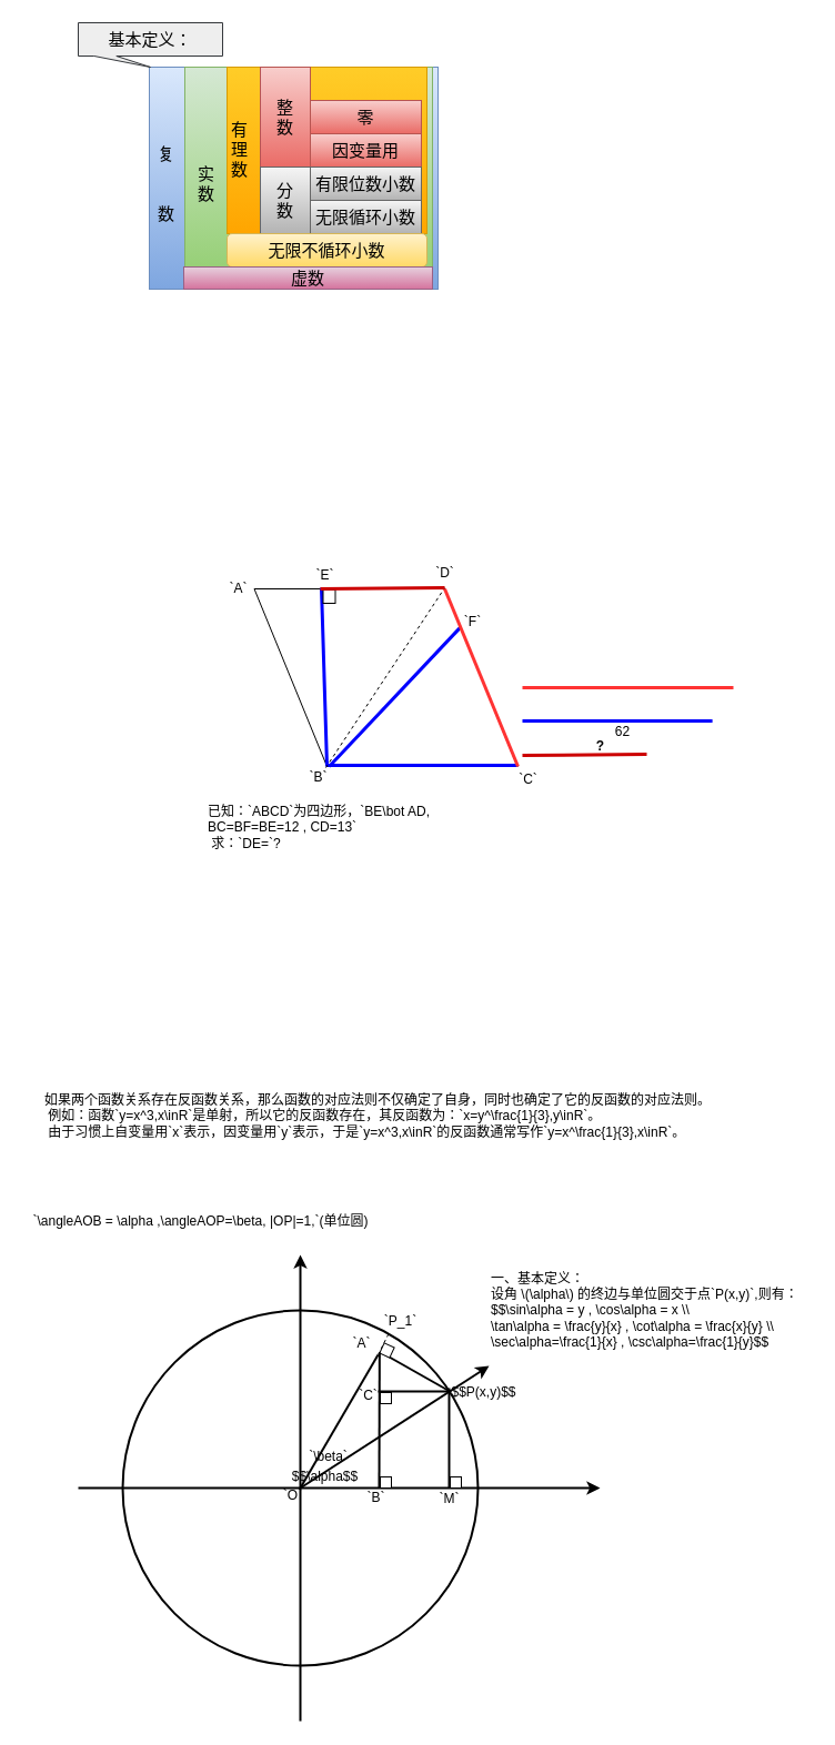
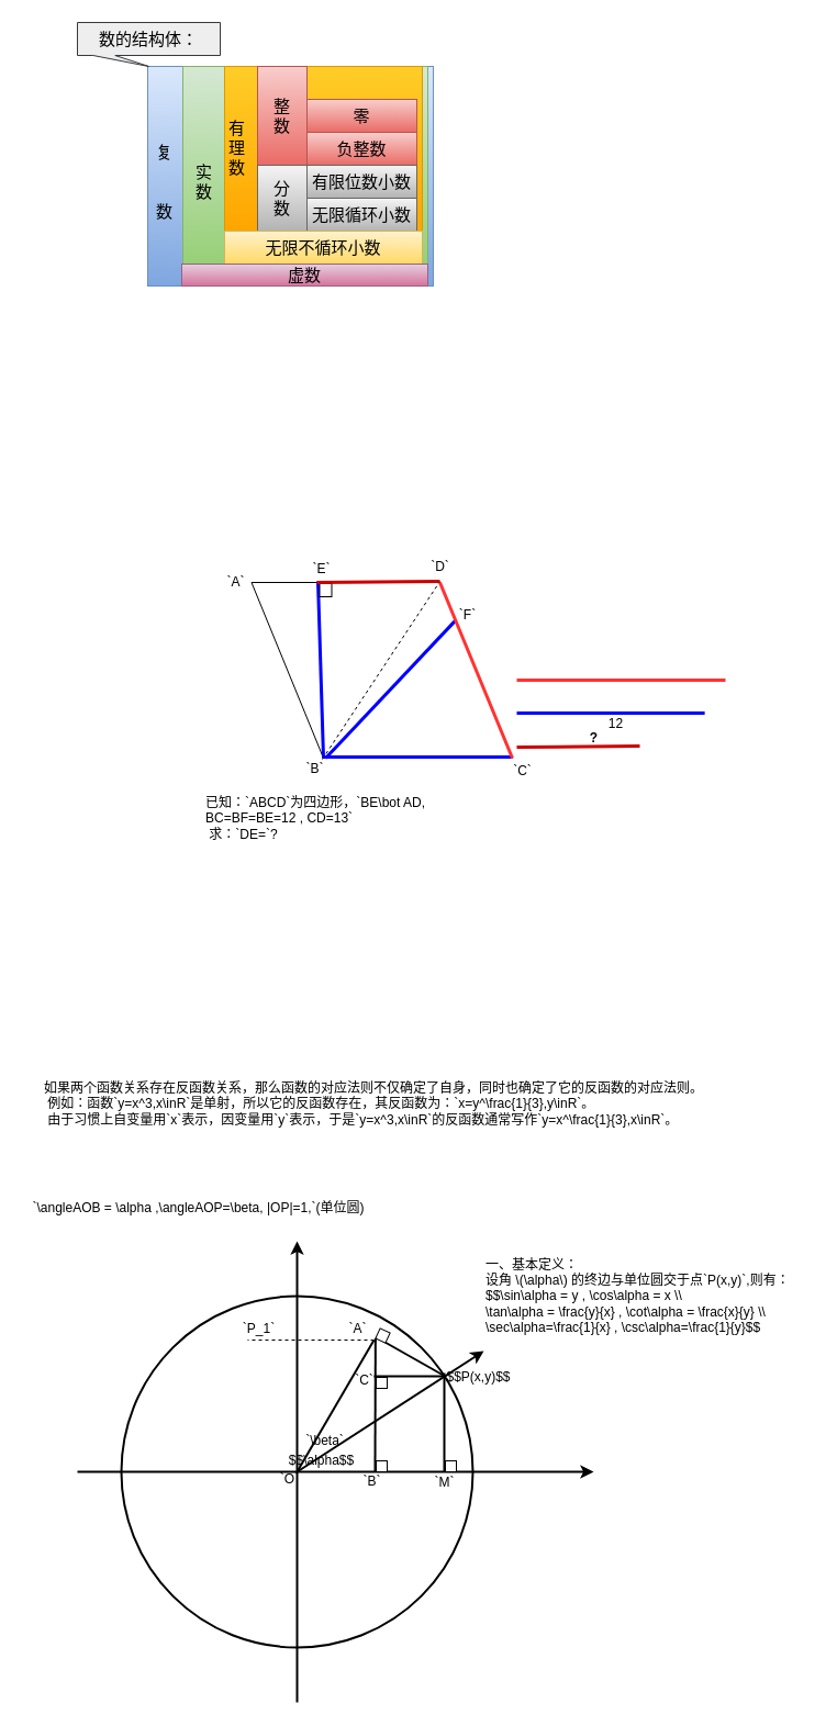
- <mxCell id="44" value="基本定义：" style="shape=callout;whiteSpace=wrap;html=1;perimeter=calloutPerimeter;sketch=0;hachureGap=4;pointerEvents=0;fontFamily=Architects Daughter;fontSource=https%3A%2F%2Ffonts.googleapis.com%2Fcss%3Ffamily%3DArchitects%2BDaughter;fontSize=15;base=20;position2=0.5;size=10;position=0.11;fillColor=#eeeeee;strokeColor=#36393d;" vertex="1" parent="29"><mxGeometry width="130" height="40" as="geometry" /></mxCell>
+ <mxCell id="44" value="数的结构体：" style="shape=callout;whiteSpace=wrap;html=1;perimeter=calloutPerimeter;sketch=0;hachureGap=4;pointerEvents=0;fontFamily=Architects Daughter;fontSource=https%3A%2F%2Ffonts.googleapis.com%2Fcss%3Ffamily%3DArchitects%2BDaughter;fontSize=15;base=20;position2=0.5;size=10;position=0.11;fillColor=#eeeeee;strokeColor=#36393d;" vertex="1" parent="29"><mxGeometry width="130" height="40" as="geometry" /></mxCell>
- <mxCell id="34" value="&lt;span&gt;因变量用&lt;/span&gt;" style="rounded=0;whiteSpace=wrap;html=1;sketch=0;hachureGap=4;pointerEvents=0;fontFamily=Architects Daughter;fontSource=https%3A%2F%2Ffonts.googleapis.com%2Fcss%3Ffamily%3DArchitects%2BDaughter;fontSize=15;fillColor=#f8cecc;gradientColor=#ea6b66;strokeColor=#b85450;" vertex="1" parent="29"><mxGeometry x="209" y="100" width="100" height="30" as="geometry" /></mxCell>
+ <mxCell id="34" value="&lt;span&gt;负整数&lt;/span&gt;" style="rounded=0;whiteSpace=wrap;html=1;sketch=0;hachureGap=4;pointerEvents=0;fontFamily=Architects Daughter;fontSource=https%3A%2F%2Ffonts.googleapis.com%2Fcss%3Ffamily%3DArchitects%2BDaughter;fontSize=15;fillColor=#f8cecc;gradientColor=#ea6b66;strokeColor=#b85450;" vertex="1" parent="29"><mxGeometry x="209" y="100" width="100" height="30" as="geometry" /></mxCell>
- <mxCell id="39" value="无限不循环小数" style="whiteSpace=wrap;html=1;sketch=0;hachureGap=4;pointerEvents=0;fontFamily=Architects Daughter;fontSource=https%3A%2F%2Ffonts.googleapis.com%2Fcss%3Ffamily%3DArchitects%2BDaughter;fontSize=15;fillColor=#fff2cc;gradientColor=#ffd966;strokeColor=#d6b656;rounded=1;" vertex="1" parent="29"><mxGeometry x="134" y="190" width="180" height="30" as="geometry" /></mxCell>
+ <mxCell id="39" value="无限不循环小数" style="rounded=0;whiteSpace=wrap;html=1;sketch=0;hachureGap=4;pointerEvents=0;fontFamily=Architects Daughter;fontSource=https%3A%2F%2Ffonts.googleapis.com%2Fcss%3Ffamily%3DArchitects%2BDaughter;fontSize=15;fillColor=#fff2cc;gradientColor=#ffd966;strokeColor=#d6b656;" vertex="1" parent="29"><mxGeometry x="134" y="190" width="180" height="30" as="geometry" /></mxCell>
- <mxCell id="61" value="62" style="text;html=1;align=center;verticalAlign=middle;resizable=0;points=[];autosize=1;strokeColor=none;fillColor=none;" vertex="1" parent="1"><mxGeometry x="545" y="649" width="30" height="20" as="geometry" /></mxCell>
+ <mxCell id="61" value="12" style="text;html=1;align=center;verticalAlign=middle;resizable=0;points=[];autosize=1;strokeColor=none;fillColor=none;" vertex="1" parent="1"><mxGeometry x="545" y="649" width="30" height="20" as="geometry" /></mxCell>
- <mxCell id="12" value="`P_1`" style="text;html=1;align=center;verticalAlign=middle;resizable=0;points=[];autosize=1;strokeColor=none;fillColor=none;" parent="1" vertex="1"><mxGeometry x="340" y="1180" width="40" height="20" as="geometry" /></mxCell>
+ <mxCell id="12" value="`P_1`" style="text;html=1;align=center;verticalAlign=middle;resizable=0;points=[];autosize=1;strokeColor=none;fillColor=none;" parent="1" vertex="1"><mxGeometry x="215" y="1200" width="40" height="20" as="geometry" /></mxCell>
